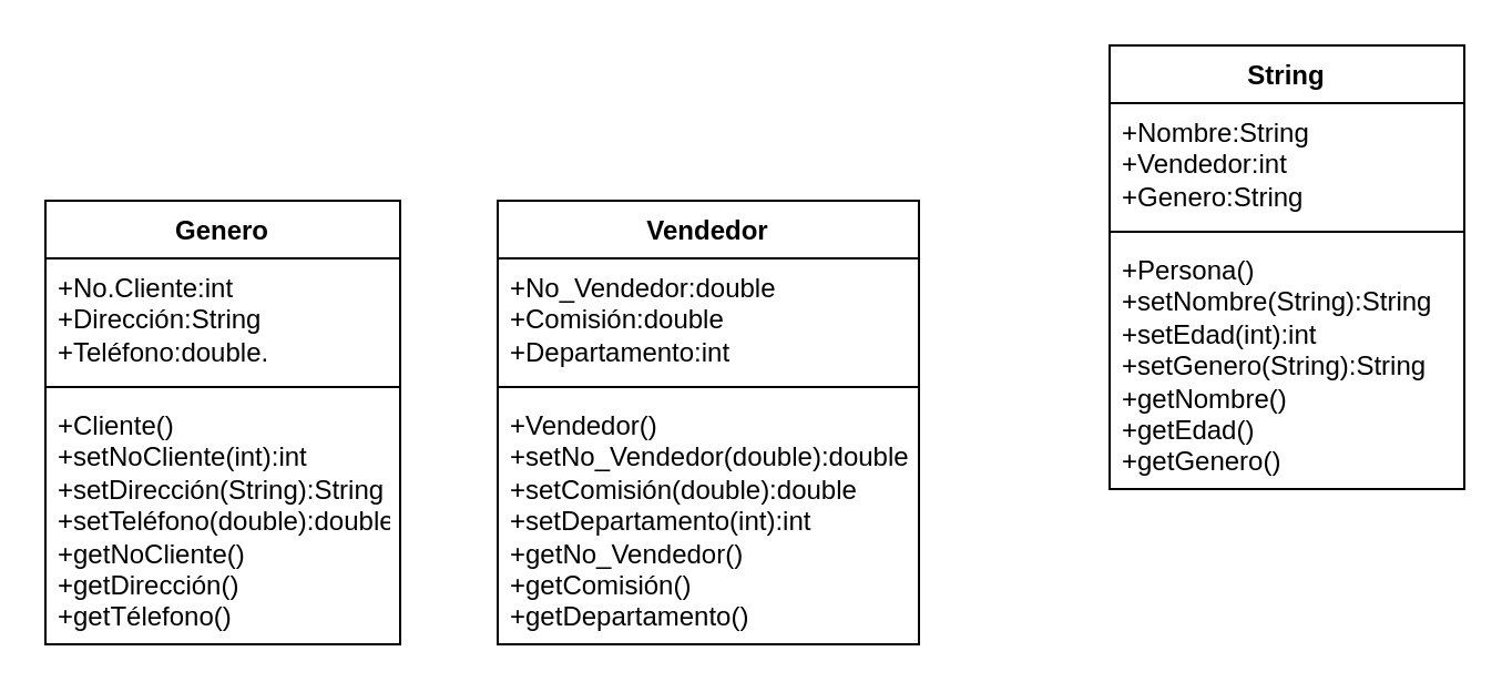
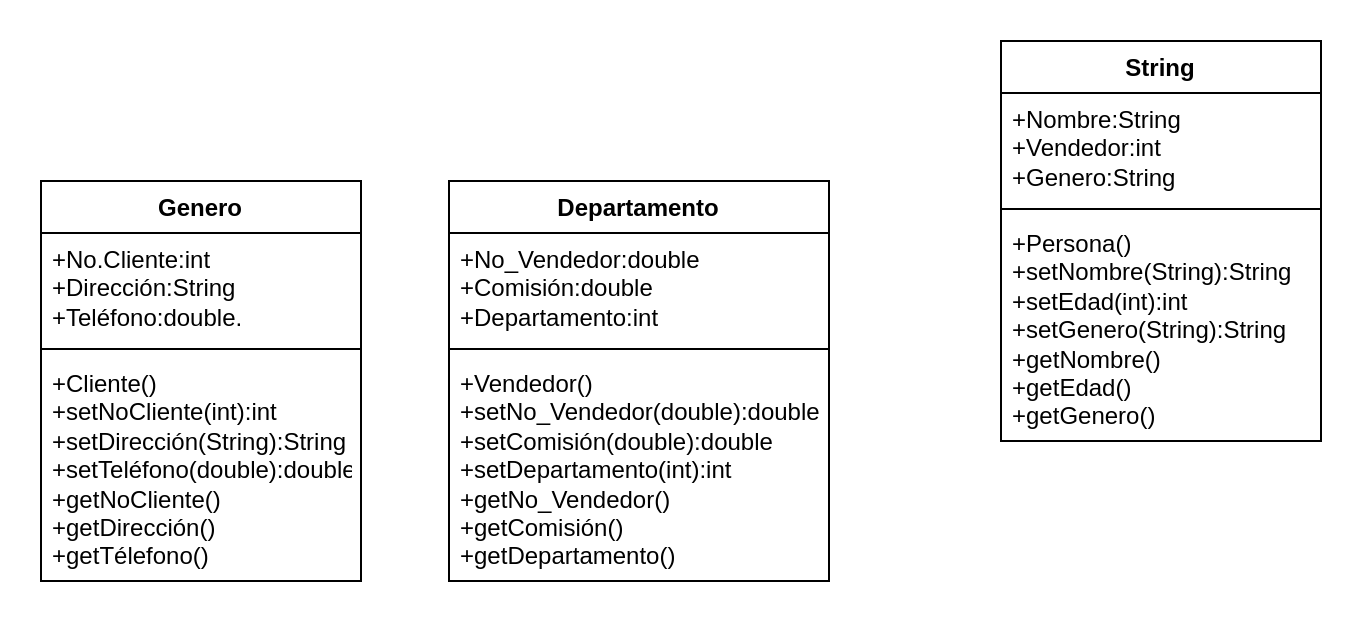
- <mxCell id="2" value="Vendedor" style="swimlane;fontStyle=1;align=center;verticalAlign=top;childLayout=stackLayout;horizontal=1;startSize=26;horizontalStack=0;resizeParent=1;resizeParentMax=0;resizeLast=0;collapsible=1;marginBottom=0;whiteSpace=wrap;html=1;" vertex="1" parent="1"><mxGeometry x="224" y="90" width="190" height="200" as="geometry" /></mxCell>
+ <mxCell id="2" value="Departamento" style="swimlane;fontStyle=1;align=center;verticalAlign=top;childLayout=stackLayout;horizontal=1;startSize=26;horizontalStack=0;resizeParent=1;resizeParentMax=0;resizeLast=0;collapsible=1;marginBottom=0;whiteSpace=wrap;html=1;" vertex="1" parent="1"><mxGeometry x="224" y="90" width="190" height="200" as="geometry" /></mxCell>
